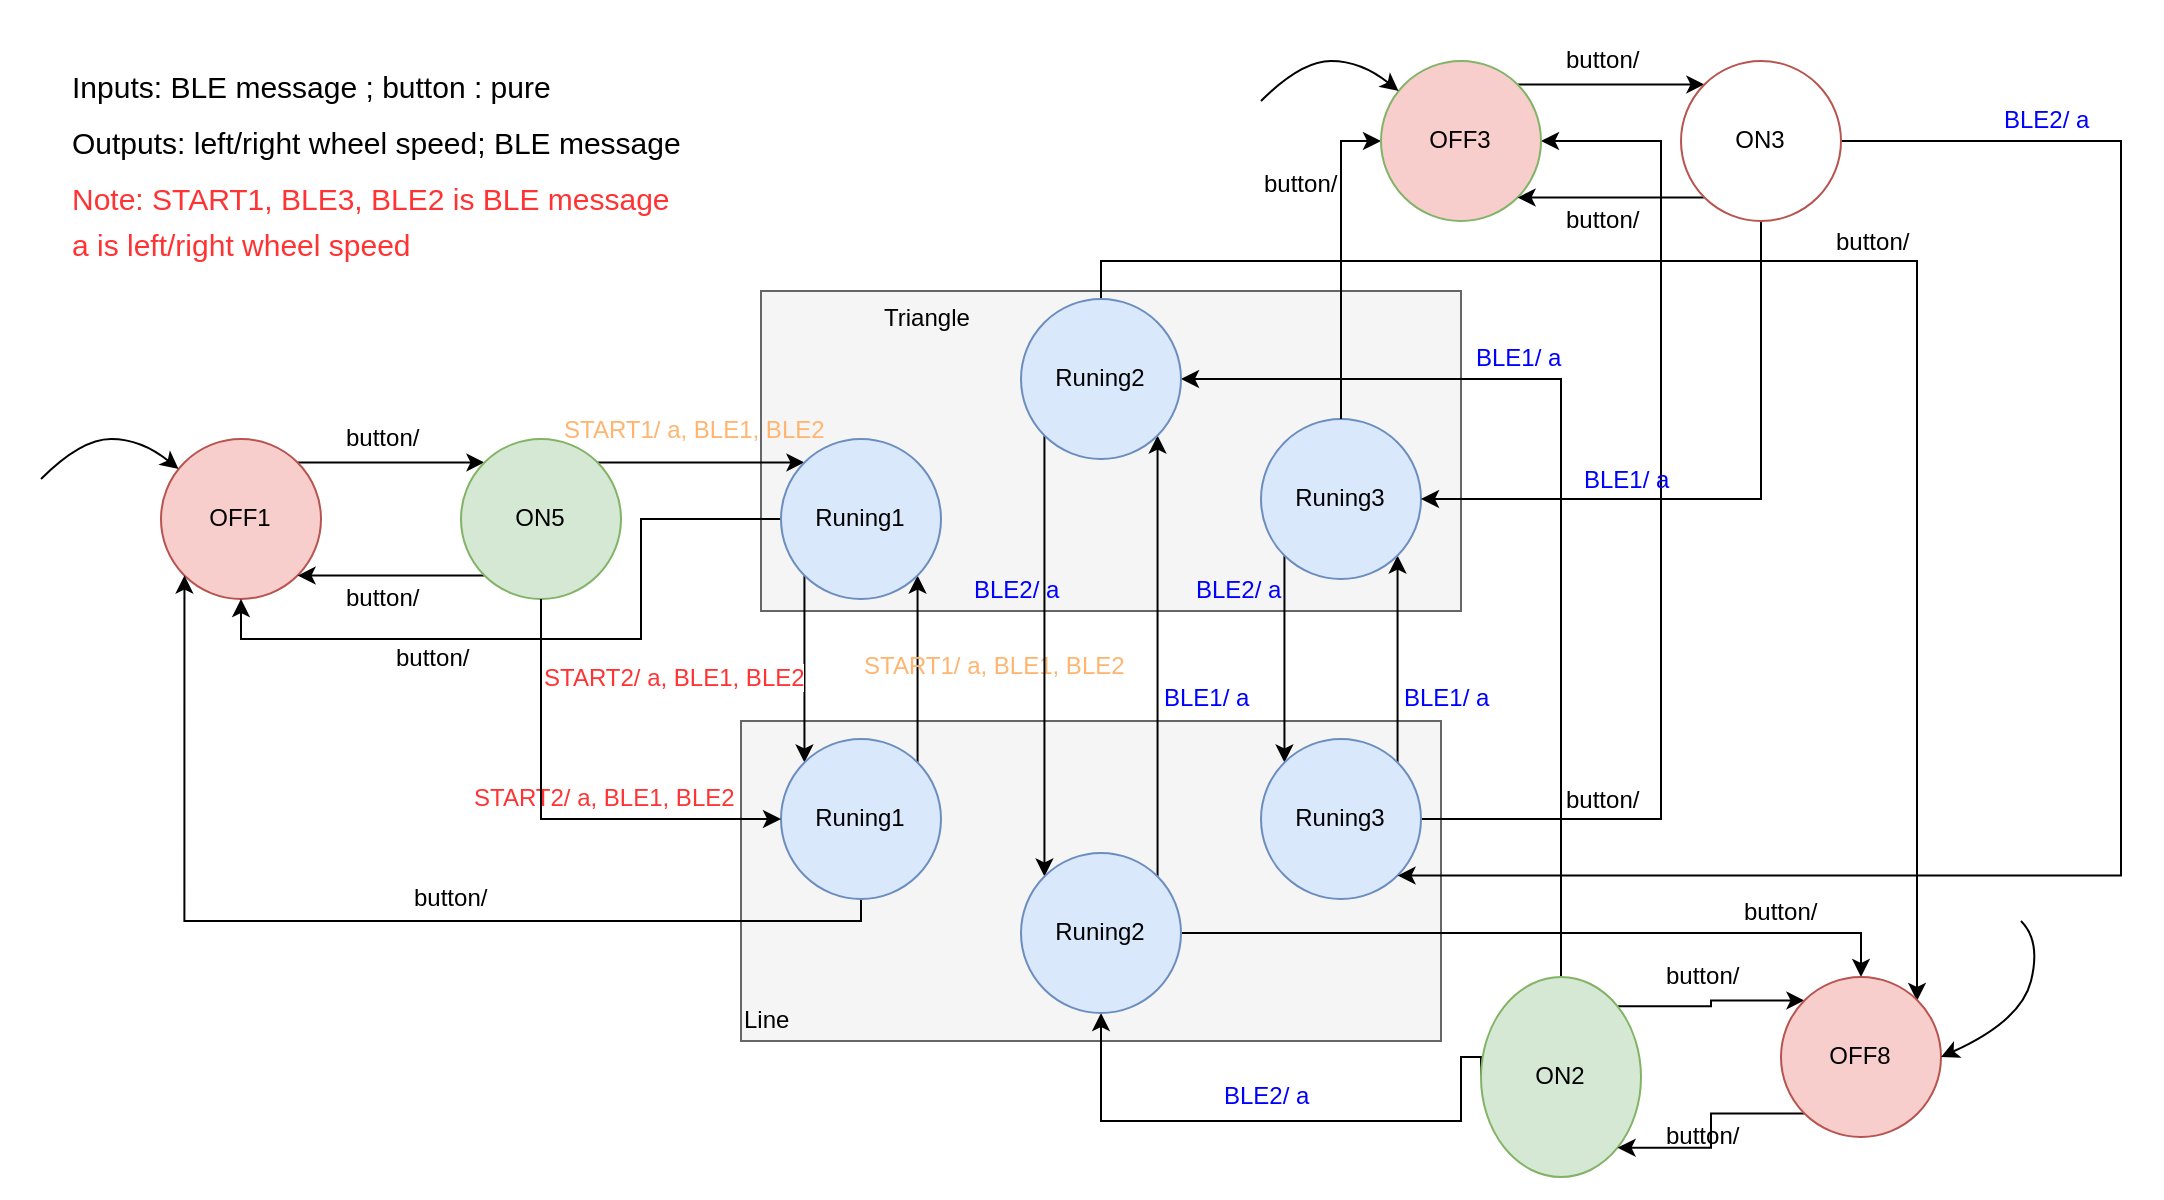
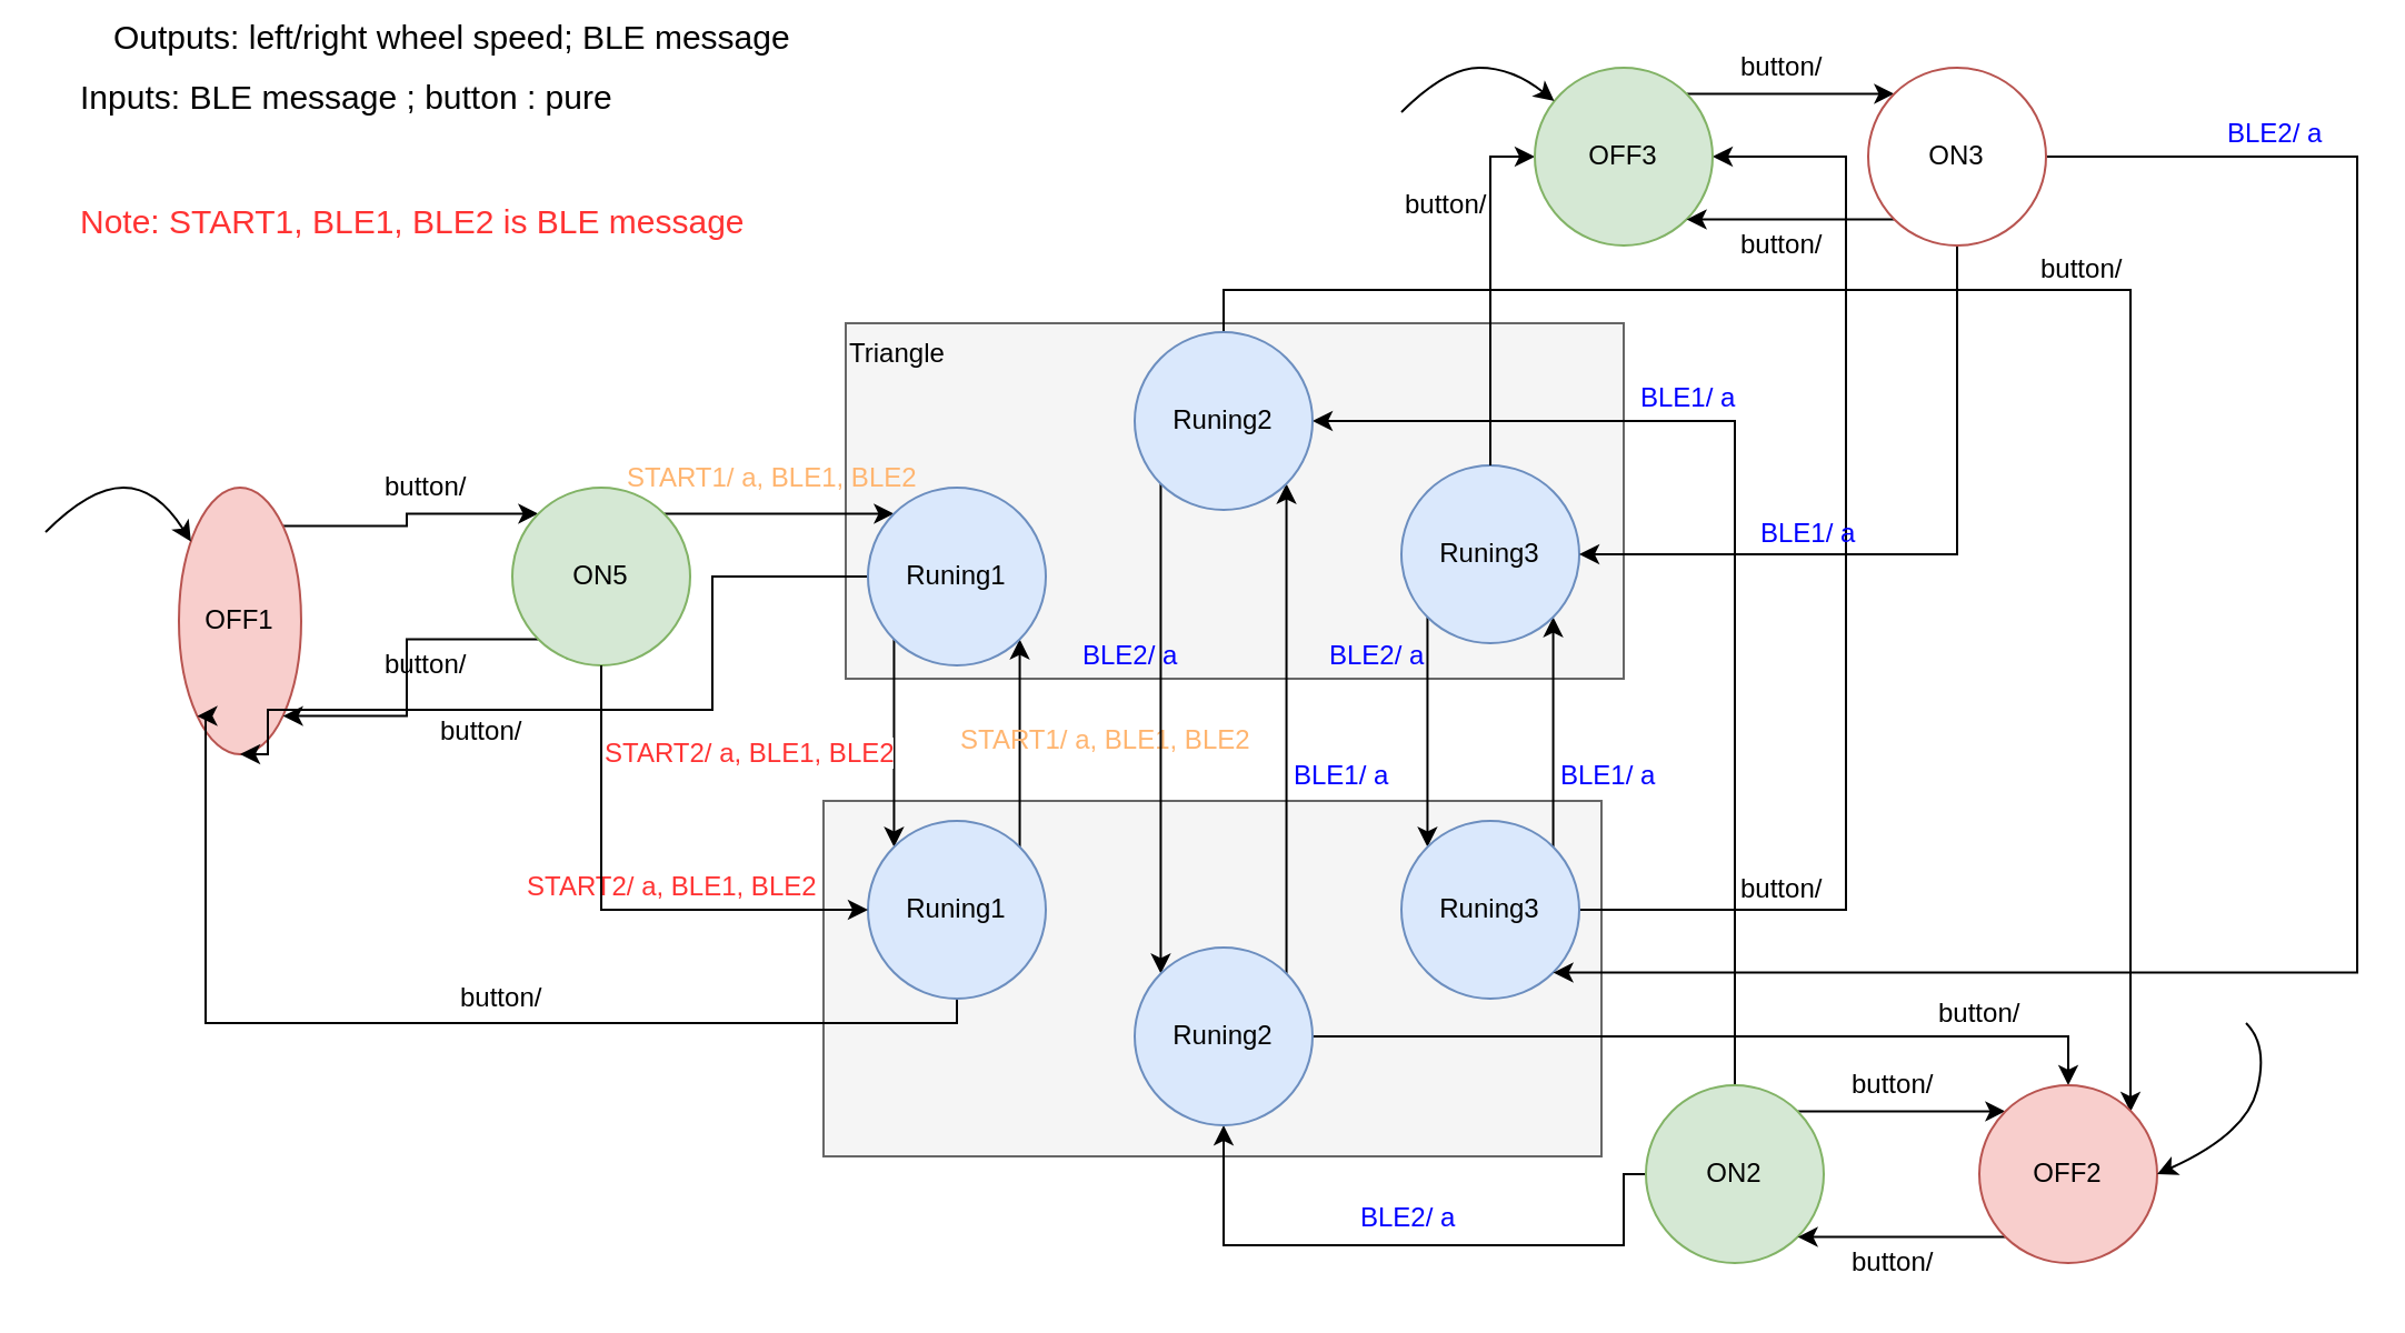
- <mxCell id="70" value="Outputs: left/right wheel speed; BLE message&amp;nbsp;" style="text;html=1;resizable=0;points=[];autosize=1;align=left;verticalAlign=top;spacingTop=-4;fontColor=#000000;fontSize=15;" vertex="1" parent="1"><mxGeometry x="34" y="60" width="320" height="20" as="geometry" /></mxCell>
+ <mxCell id="70" value="Outputs: left/right wheel speed; BLE message&amp;nbsp;" style="text;html=1;resizable=0;points=[];autosize=1;align=left;verticalAlign=top;spacingTop=-4;fontColor=#000000;fontSize=15;" vertex="1" parent="1"><mxGeometry x="49" y="5" width="320" height="20" as="geometry" /></mxCell>
- <mxCell id="49" value="OFF3" style="ellipse;whiteSpace=wrap;html=1;aspect=fixed;fillColor=#f8cecc;strokeColor=#82b366;" vertex="1" parent="1"><mxGeometry x="690" y="30" width="80" height="80" as="geometry" /></mxCell>
+ <mxCell id="49" value="OFF3" style="ellipse;whiteSpace=wrap;html=1;aspect=fixed;fillColor=#d5e8d4;strokeColor=#82b366;" vertex="1" parent="1"><mxGeometry x="690" y="30" width="80" height="80" as="geometry" /></mxCell>
- <mxCell id="72" value="Note: START1, BLE3, BLE2 is BLE message&lt;br&gt;" style="text;html=1;resizable=0;points=[];autosize=1;align=left;verticalAlign=top;spacingTop=-4;fontSize=15;fontColor=#FF3333;" vertex="1" parent="1"><mxGeometry x="34" y="87.5" width="310" height="20" as="geometry" /></mxCell>
+ <mxCell id="72" value="Note: START1, BLE1, BLE2 is BLE message&lt;br&gt;" style="text;html=1;resizable=0;points=[];autosize=1;align=left;verticalAlign=top;spacingTop=-4;fontSize=15;fontColor=#FF3333;" vertex="1" parent="1"><mxGeometry x="34" y="87.5" width="310" height="20" as="geometry" /></mxCell>
- <mxCell id="73" value="a is left/right wheel speed&amp;nbsp;" style="text;html=1;resizable=0;points=[];autosize=1;align=left;verticalAlign=top;spacingTop=-4;fontSize=15;fontColor=#FF3333;" vertex="1" parent="1"><mxGeometry x="34" y="111" width="190" height="20" as="geometry" /></mxCell>
- <mxCell id="61" value="Triangle&amp;nbsp;" style="text;html=1;resizable=0;points=[];autosize=1;align=left;verticalAlign=top;spacingTop=-4;" vertex="1" parent="1"><mxGeometry x="440" y="149" width="60" height="20" as="geometry" /></mxCell>
+ <mxCell id="61" value="Triangle&amp;nbsp;" style="text;html=1;resizable=0;points=[];autosize=1;align=left;verticalAlign=top;spacingTop=-4;" vertex="1" parent="1"><mxGeometry x="380" y="149" width="60" height="20" as="geometry" /></mxCell>
- <mxCell id="5" value="OFF1" style="ellipse;whiteSpace=wrap;html=1;aspect=fixed;fillColor=#f8cecc;strokeColor=#b85450;" vertex="1" parent="1"><mxGeometry x="80" y="219" width="80" height="80" as="geometry" /></mxCell>
+ <mxCell id="5" value="OFF1" style="ellipse;whiteSpace=wrap;html=1;aspect=fixed;fillColor=#f8cecc;strokeColor=#b85450;" vertex="1" parent="1"><mxGeometry x="80" y="219" width="55" height="120" as="geometry" /></mxCell>
- <mxCell id="62" value="Line" style="text;html=1;resizable=0;points=[];autosize=1;align=left;verticalAlign=top;spacingTop=-4;" vertex="1" parent="1"><mxGeometry x="370" y="500" width="40" height="20" as="geometry" /></mxCell>
- <mxCell id="30" value="OFF8" style="ellipse;whiteSpace=wrap;html=1;aspect=fixed;fillColor=#f8cecc;strokeColor=#b85450;" vertex="1" parent="1"><mxGeometry x="890" y="488" width="80" height="80" as="geometry" /></mxCell>
+ <mxCell id="30" value="OFF2" style="ellipse;whiteSpace=wrap;html=1;aspect=fixed;fillColor=#f8cecc;strokeColor=#b85450;" vertex="1" parent="1"><mxGeometry x="890" y="488" width="80" height="80" as="geometry" /></mxCell>
- <mxCell id="26" value="ON2" style="ellipse;whiteSpace=wrap;html=1;aspect=fixed;fillColor=#d5e8d4;strokeColor=#82b366;" vertex="1" parent="1"><mxGeometry x="740" y="488" width="80" height="100" as="geometry" /></mxCell>
+ <mxCell id="26" value="ON2" style="ellipse;whiteSpace=wrap;html=1;aspect=fixed;fillColor=#d5e8d4;strokeColor=#82b366;" vertex="1" parent="1"><mxGeometry x="740" y="488" width="80" height="80" as="geometry" /></mxCell>
